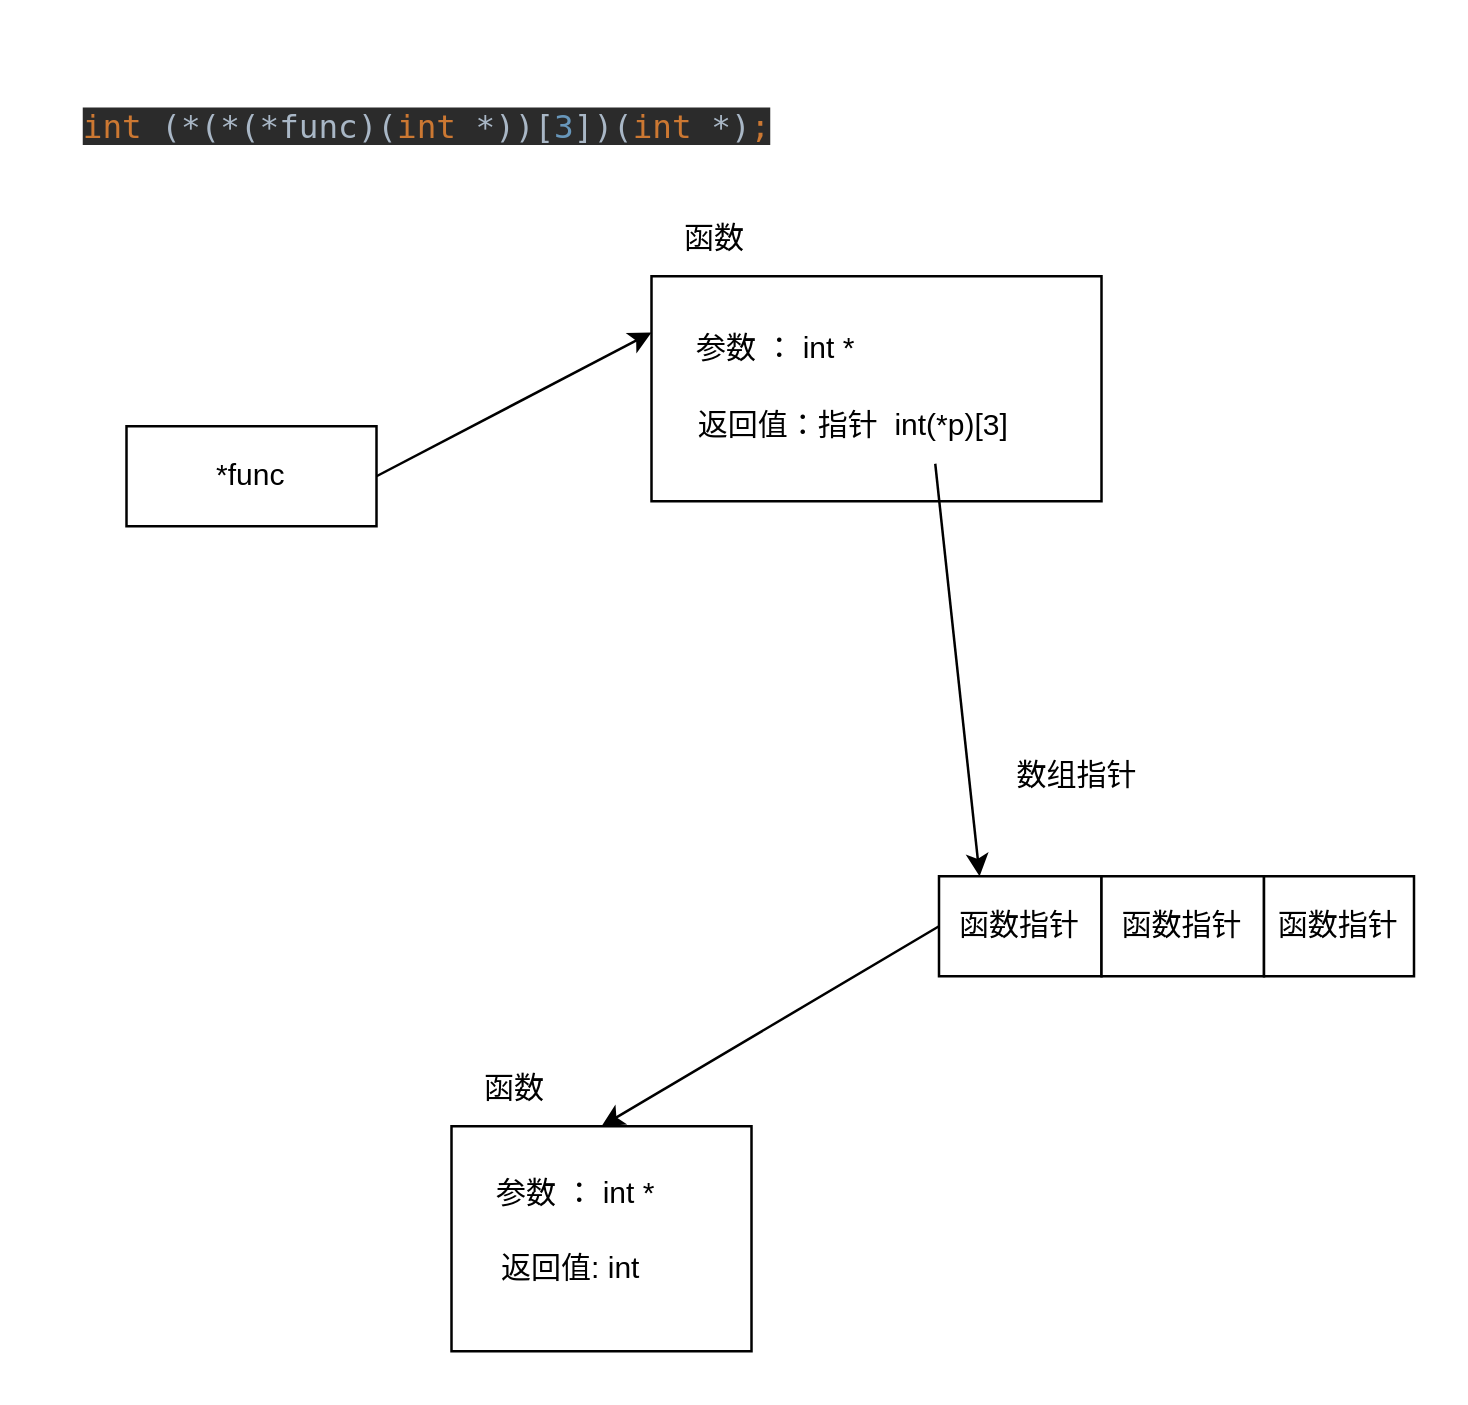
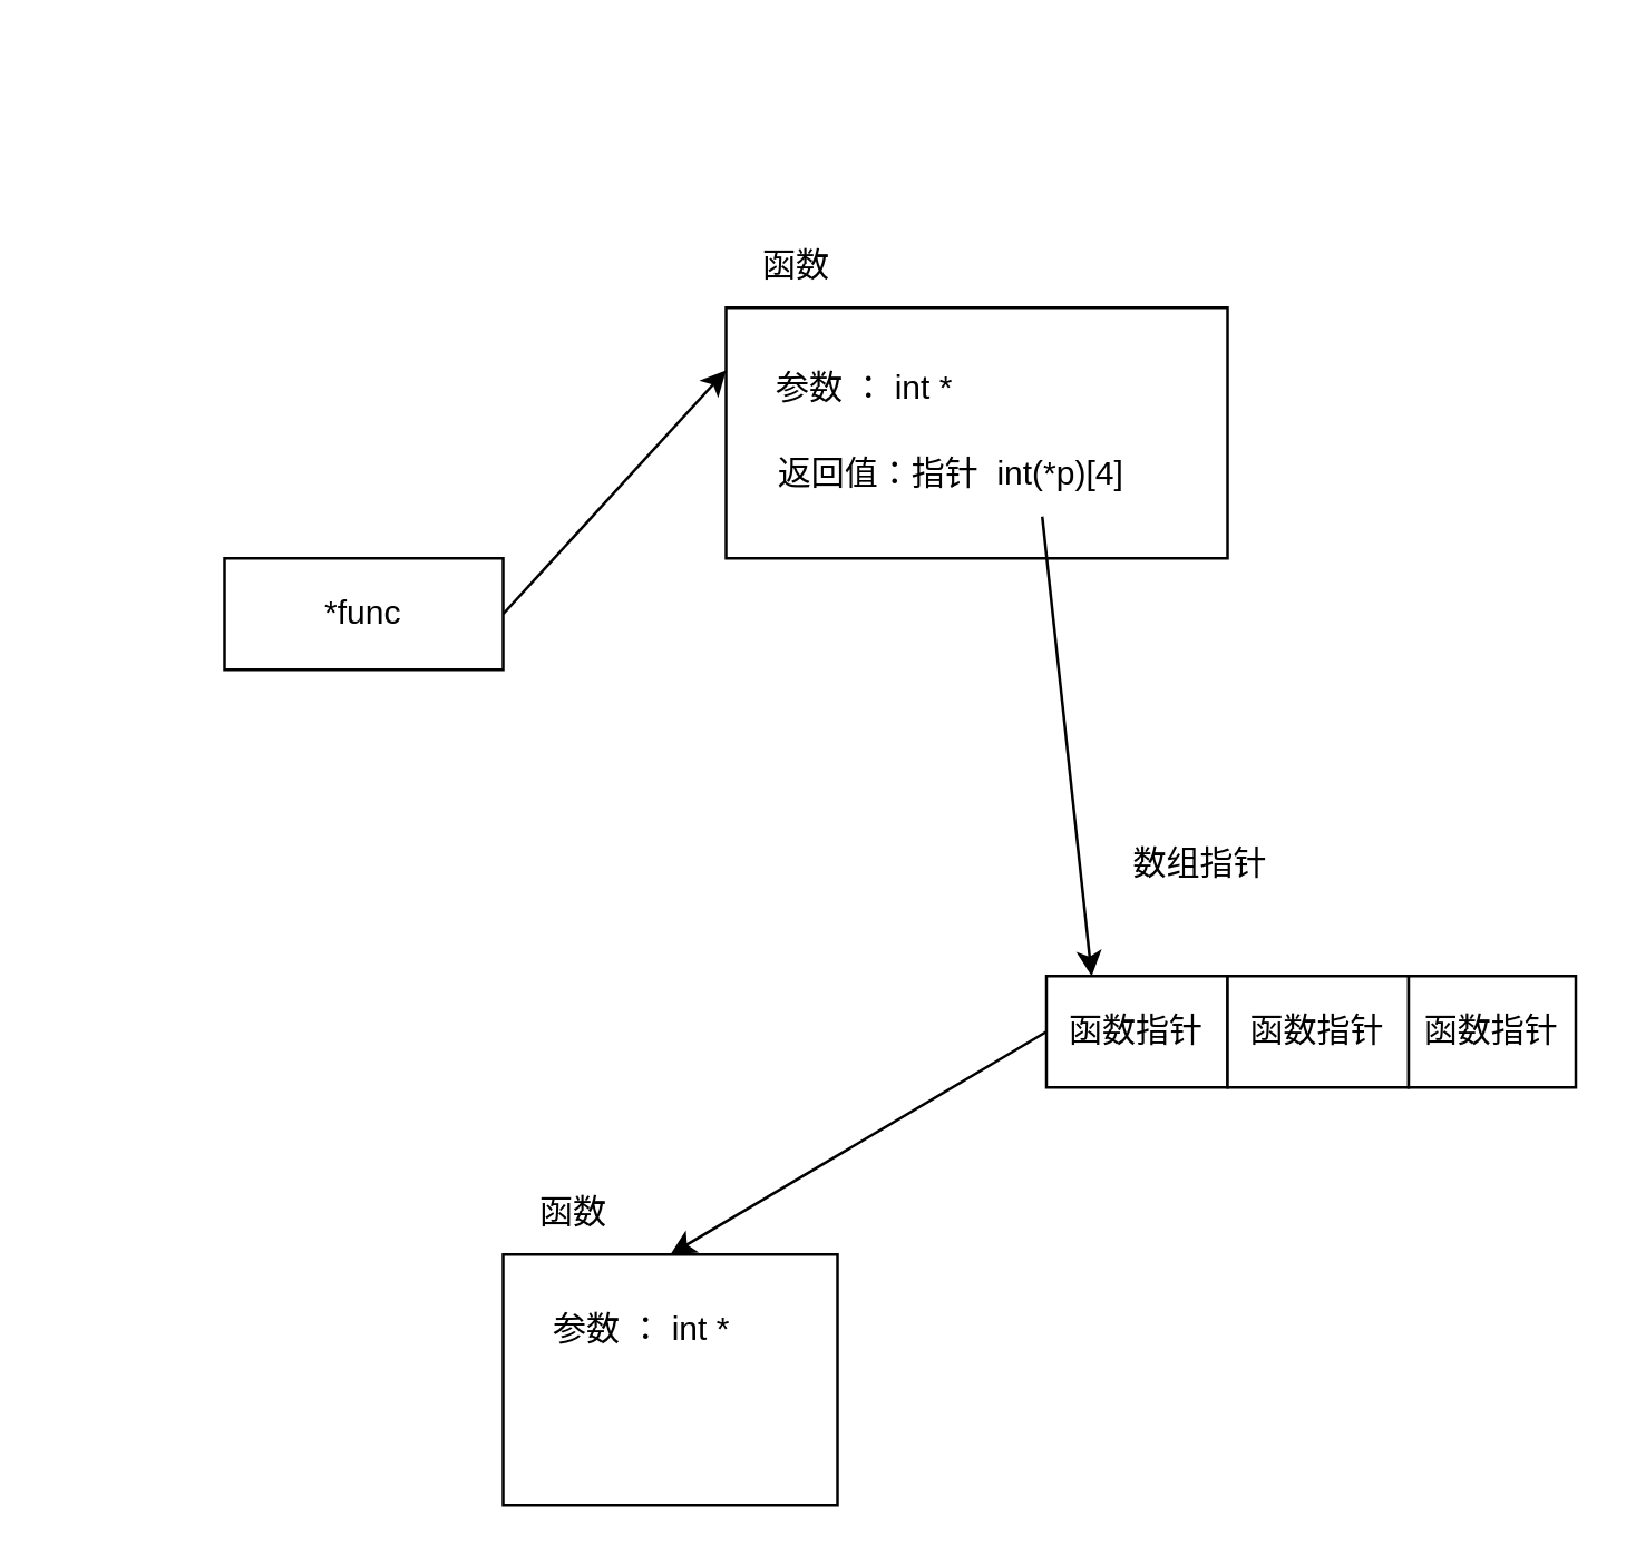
- <mxCell id="2" value="&lt;div style=&quot;background-color:#2b2b2b;color:#a9b7c6;font-family:'JetBrains Mono',monospace;font-size:9.8pt;&quot;&gt;&lt;pre&gt;&lt;span style=&quot;color:#cc7832;&quot;&gt;int &lt;/span&gt;(*(*(*func)(&lt;span style=&quot;color:#cc7832;&quot;&gt;int &lt;/span&gt;*))[&lt;span style=&quot;color:#6897bb;&quot;&gt;3&lt;/span&gt;])(&lt;span style=&quot;color:#cc7832;&quot;&gt;int &lt;/span&gt;*)&lt;span style=&quot;color:#cc7832;&quot;&gt;;&lt;/span&gt;&lt;/pre&gt;&lt;/div&gt;" style="text;html=1;align=center;verticalAlign=middle;resizable=0;points=[];autosize=1;strokeColor=none;fillColor=none;" vertex="1" parent="1"><mxGeometry x="20" y="20" width="300" height="60" as="geometry" /></mxCell>
- <mxCell id="8" value="返回值：指针&amp;nbsp; int(*p)[3]" style="text;html=1;strokeColor=none;fillColor=none;align=center;verticalAlign=middle;whiteSpace=wrap;rounded=0;" vertex="1" parent="1"><mxGeometry x="276" y="155" width="130" height="30" as="geometry" /></mxCell>
+ <mxCell id="8" value="返回值：指针&amp;nbsp; int(*p)[4]" style="text;html=1;strokeColor=none;fillColor=none;align=center;verticalAlign=middle;whiteSpace=wrap;rounded=0;" vertex="1" parent="1"><mxGeometry x="276" y="155" width="130" height="30" as="geometry" /></mxCell>
- <mxCell id="4" value="*func" style="rounded=0;whiteSpace=wrap;html=1;" vertex="1" parent="1"><mxGeometry x="50" y="170" width="100" height="40" as="geometry" /></mxCell>
+ <mxCell id="4" value="*func" style="rounded=0;whiteSpace=wrap;html=1;" vertex="1" parent="1"><mxGeometry x="80" y="200" width="100" height="40" as="geometry" /></mxCell>
- <mxCell id="18" value="返回值: int" style="text;html=1;strokeColor=none;fillColor=none;align=center;verticalAlign=middle;whiteSpace=wrap;rounded=0;" vertex="1" parent="1"><mxGeometry x="188" y="492" width="80" height="30" as="geometry" /></mxCell>
